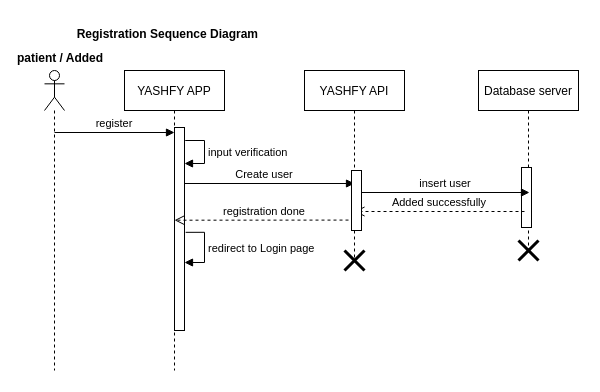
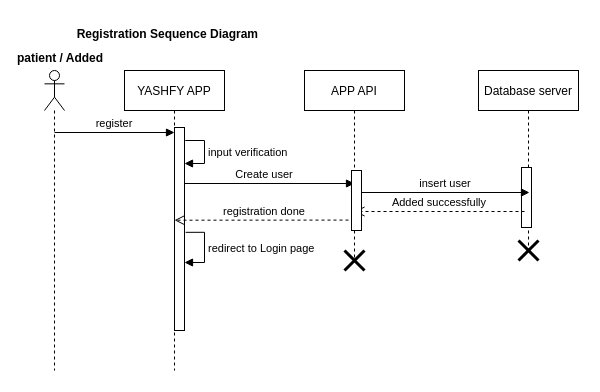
- <mxCell id="7" value="YASHFY API" style="shape=umlLifeline;perimeter=lifelinePerimeter;container=1;collapsible=0;recursiveResize=0;rounded=0;shadow=0;strokeWidth=1;" parent="1" vertex="1"><mxGeometry x="304" y="70" width="100" height="190" as="geometry" /></mxCell>
+ <mxCell id="7" value="APP API" style="shape=umlLifeline;perimeter=lifelinePerimeter;container=1;collapsible=0;recursiveResize=0;rounded=0;shadow=0;strokeWidth=1;" parent="1" vertex="1"><mxGeometry x="304" y="70" width="100" height="190" as="geometry" /></mxCell>
